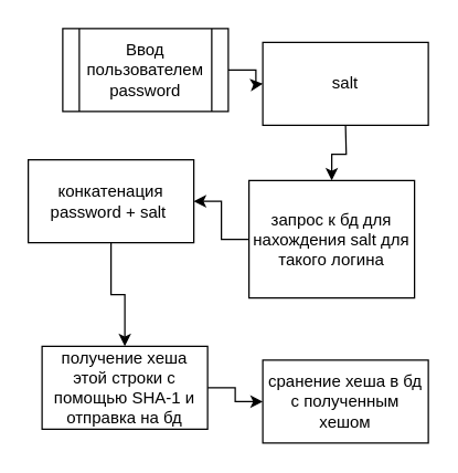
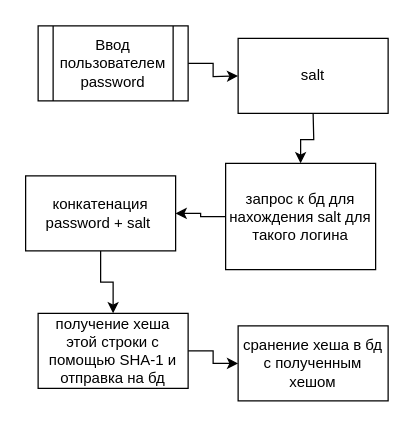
- <mxCell id="3" value="Ввод пользователем password" style="shape=process;whiteSpace=wrap;html=1;backgroundOutline=1;" vertex="1" parent="1"><mxGeometry x="45" y="20" width="120" height="60" as="geometry" /></mxCell>
+ <mxCell id="3" value="Ввод пользователем password" style="shape=process;whiteSpace=wrap;html=1;backgroundOutline=1;" vertex="1" parent="1"><mxGeometry x="30" y="20" width="120" height="60" as="geometry" /></mxCell>
- <mxCell id="8" value="конкатенация password + salt&amp;nbsp;" style="rounded=0;whiteSpace=wrap;html=1;" vertex="1" parent="1"><mxGeometry x="20" y="115" width="120" height="60" as="geometry" /></mxCell>
+ <mxCell id="8" value="конкатенация password + salt&amp;nbsp;" style="rounded=0;whiteSpace=wrap;html=1;" vertex="1" parent="1"><mxGeometry x="20" y="140" width="120" height="60" as="geometry" /></mxCell>
